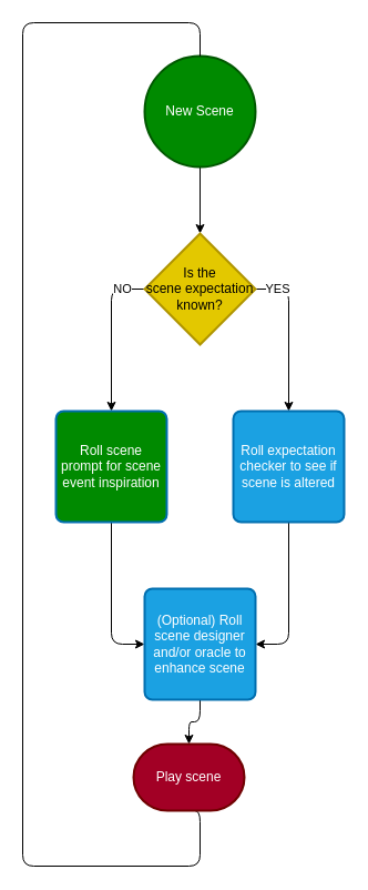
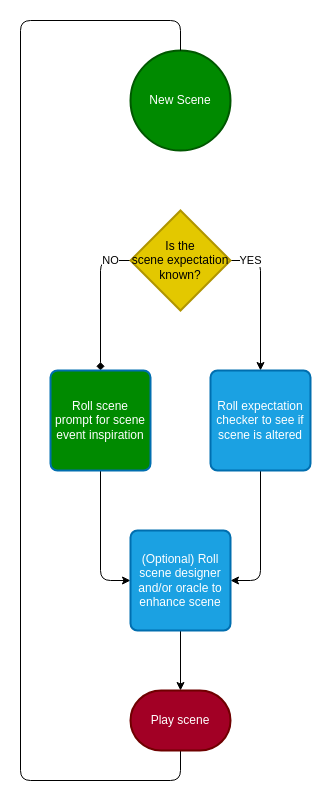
- <mxCell id="2" style="edgeStyle=orthogonalEdgeStyle;rounded=0;orthogonalLoop=1;jettySize=auto;html=1;" edge="1" parent="1" source="3" target="6"><mxGeometry relative="1" as="geometry" /></mxCell>
- <mxCell id="4" value="NO" style="edgeStyle=orthogonalEdgeStyle;rounded=1;orthogonalLoop=1;jettySize=auto;html=1;entryX=0.5;entryY=0;entryDx=0;entryDy=0;exitX=0;exitY=0.5;exitDx=0;exitDy=0;exitPerimeter=0;" edge="1" parent="1" source="6" target="8"><mxGeometry x="-0.714" relative="1" as="geometry"><mxPoint as="offset" /></mxGeometry></mxCell>
+ <mxCell id="4" value="NO" style="edgeStyle=orthogonalEdgeStyle;rounded=1;orthogonalLoop=1;jettySize=auto;html=1;entryX=0.5;entryY=0;entryDx=0;entryDy=0;exitX=0;exitY=0.5;exitDx=0;exitDy=0;exitPerimeter=0;endArrow=diamond;" edge="1" parent="1" source="6" target="8"><mxGeometry x="-0.714" relative="1" as="geometry"><mxPoint as="offset" /></mxGeometry></mxCell>
- <mxCell id="14" value="Play scene" style="strokeWidth=2;html=1;shape=mxgraph.flowchart.terminator;whiteSpace=wrap;fillColor=#a20025;fontColor=#ffffff;strokeColor=#6F0000;" vertex="1" parent="1"><mxGeometry x="120" y="670" width="100" height="60" as="geometry" /></mxCell>
+ <mxCell id="14" value="Play scene" style="strokeWidth=2;html=1;shape=mxgraph.flowchart.terminator;whiteSpace=wrap;fillColor=#a20025;fontColor=#ffffff;strokeColor=#6F0000;" vertex="1" parent="1"><mxGeometry x="130" y="690" width="100" height="60" as="geometry" /></mxCell>
